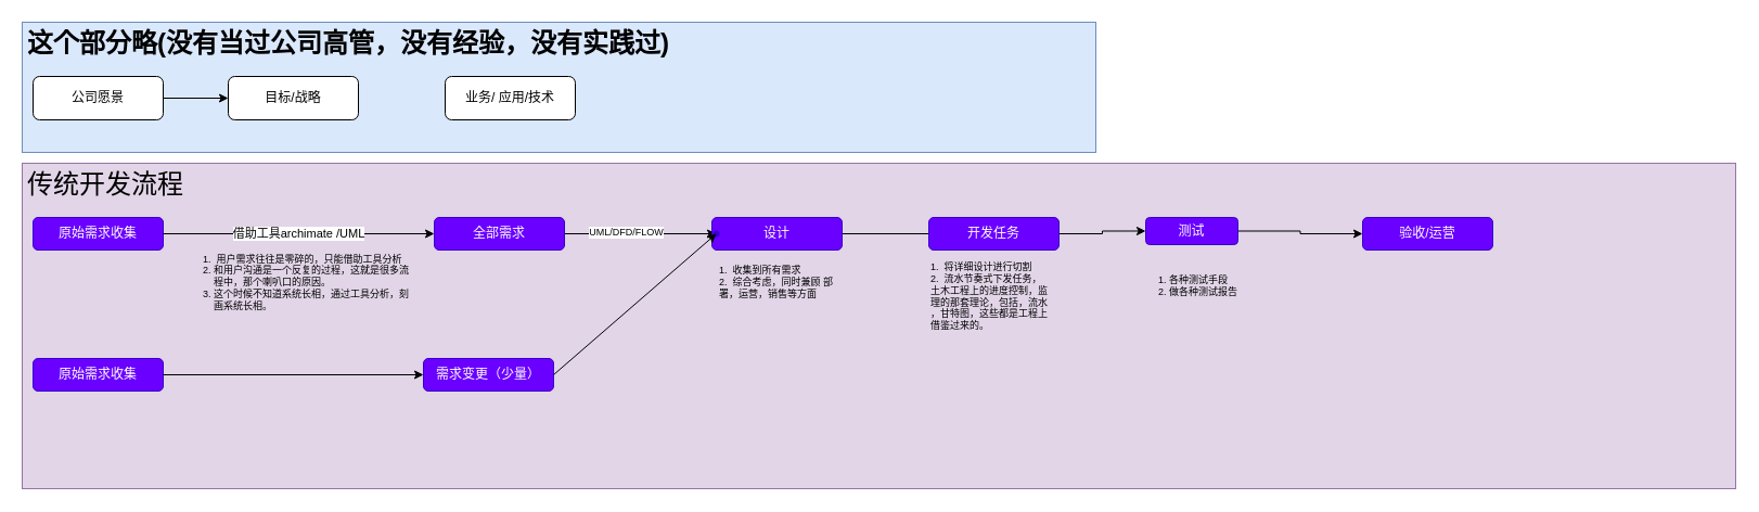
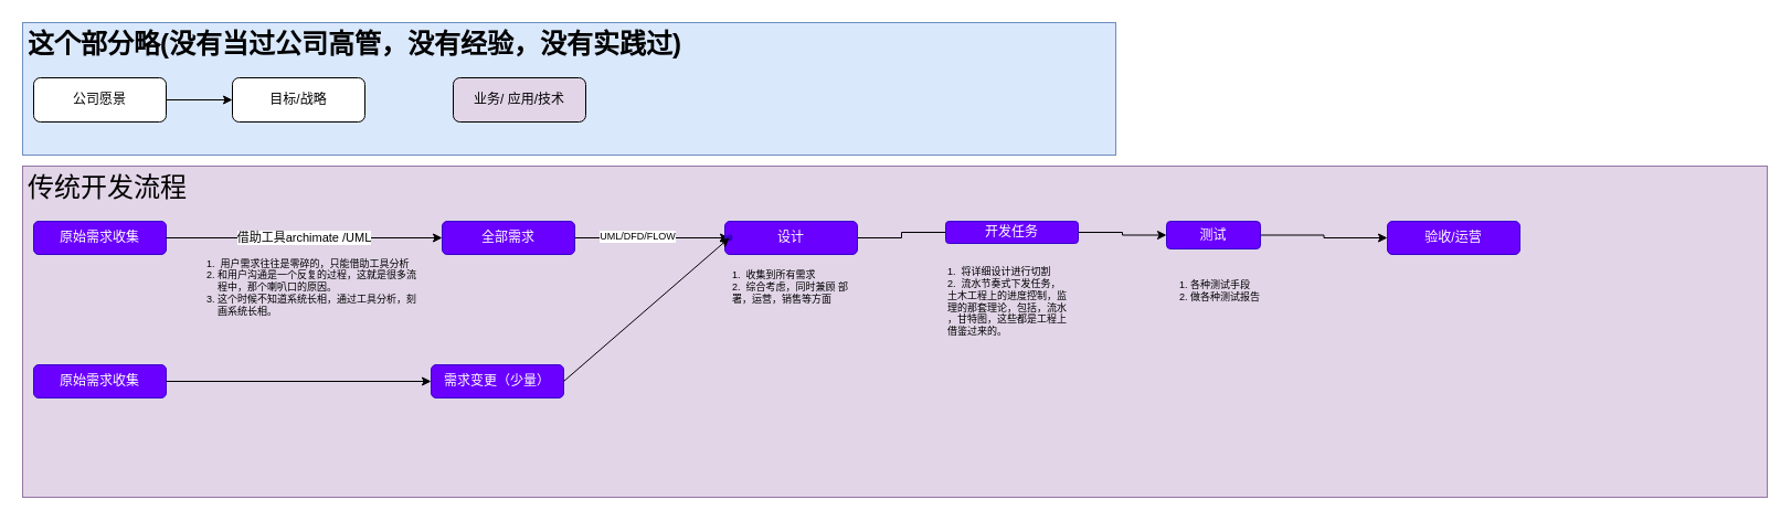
- <mxCell id="12" value="业务/ 应用/技术" style="rounded=1;whiteSpace=wrap;html=1;" vertex="1" parent="1"><mxGeometry x="410" y="70" width="120" height="40" as="geometry" /></mxCell>
+ <mxCell id="12" value="业务/ 应用/技术" style="rounded=1;whiteSpace=wrap;html=1;fillColor=#e1d5e7;" vertex="1" parent="1"><mxGeometry x="410" y="70" width="120" height="40" as="geometry" /></mxCell>
- <mxCell id="19" value="开发任务" style="rounded=1;whiteSpace=wrap;html=1;fillColor=#6a00ff;fontColor=#ffffff;strokeColor=#3700CC;" vertex="1" parent="1"><mxGeometry x="856" y="200" width="120" height="30" as="geometry" /></mxCell>
+ <mxCell id="19" value="开发任务" style="rounded=1;whiteSpace=wrap;html=1;fillColor=#6a00ff;fontColor=#ffffff;strokeColor=#3700CC;" vertex="1" parent="1"><mxGeometry x="856" y="200" width="120" height="20" as="geometry" /></mxCell>
